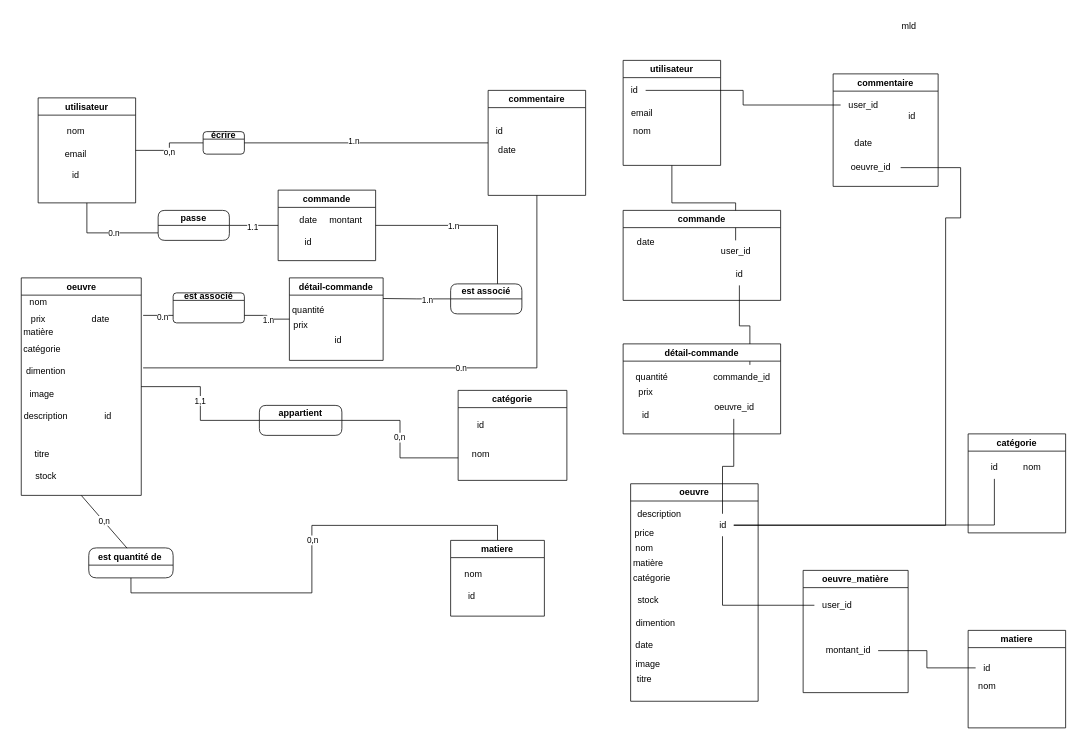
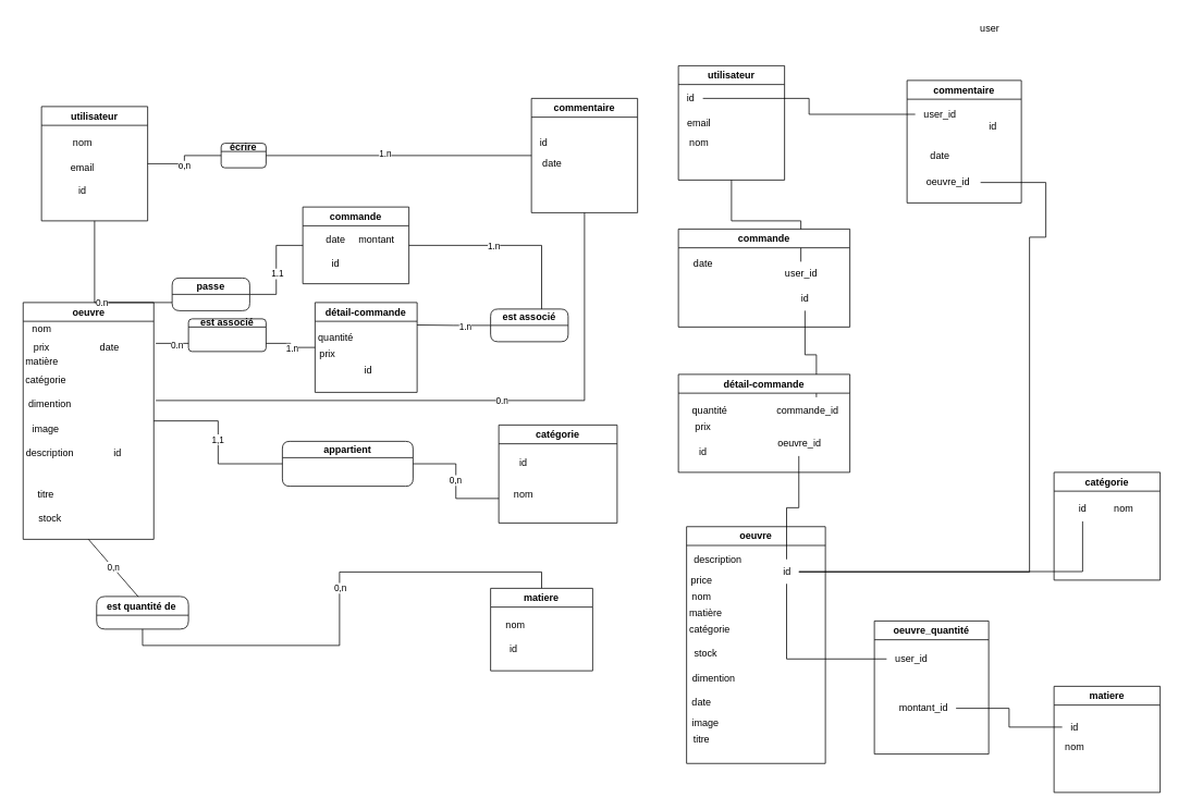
- <mxCell id="72" value="mld" style="text;html=1;align=center;verticalAlign=middle;resizable=0;points=[];autosize=1;strokeColor=none;fillColor=none;" parent="1" vertex="1"><mxGeometry x="1191" y="20" width="40" height="30" as="geometry" /></mxCell>
+ <mxCell id="72" value="user" style="text;html=1;align=center;verticalAlign=middle;resizable=0;points=[];autosize=1;strokeColor=none;fillColor=none;" parent="1" vertex="1"><mxGeometry x="1191" y="20" width="40" height="30" as="geometry" /></mxCell>
- <mxCell id="104" value="passe" style="swimlane;whiteSpace=wrap;html=1;startSize=20;rounded=1;" vertex="1" parent="1"><mxGeometry x="210" y="280" width="95" height="40" as="geometry" /></mxCell>
+ <mxCell id="104" value="passe" style="swimlane;whiteSpace=wrap;html=1;startSize=20;rounded=1;" vertex="1" parent="1"><mxGeometry x="210" y="340" width="95" height="40" as="geometry" /></mxCell>
- <mxCell id="26" value="appartient" style="swimlane;whiteSpace=wrap;html=1;startSize=20;rounded=1;" parent="1" vertex="1"><mxGeometry x="345" y="540" width="110" height="40" as="geometry" /></mxCell>
+ <mxCell id="26" value="appartient" style="swimlane;whiteSpace=wrap;html=1;startSize=20;rounded=1;" parent="1" vertex="1"><mxGeometry x="345" y="540" width="160" height="55" as="geometry" /></mxCell>
- <mxCell id="84" value="oeuvre_matière" style="swimlane;whiteSpace=wrap;html=1;" parent="1" vertex="1"><mxGeometry x="1070" y="760" width="140" height="163" as="geometry"><mxRectangle x="100" y="90" width="80" height="30" as="alternateBounds" /></mxGeometry></mxCell>
+ <mxCell id="84" value="oeuvre_quantité" style="swimlane;whiteSpace=wrap;html=1;" parent="1" vertex="1"><mxGeometry x="1070" y="760" width="140" height="163" as="geometry"><mxRectangle x="100" y="90" width="80" height="30" as="alternateBounds" /></mxGeometry></mxCell>
